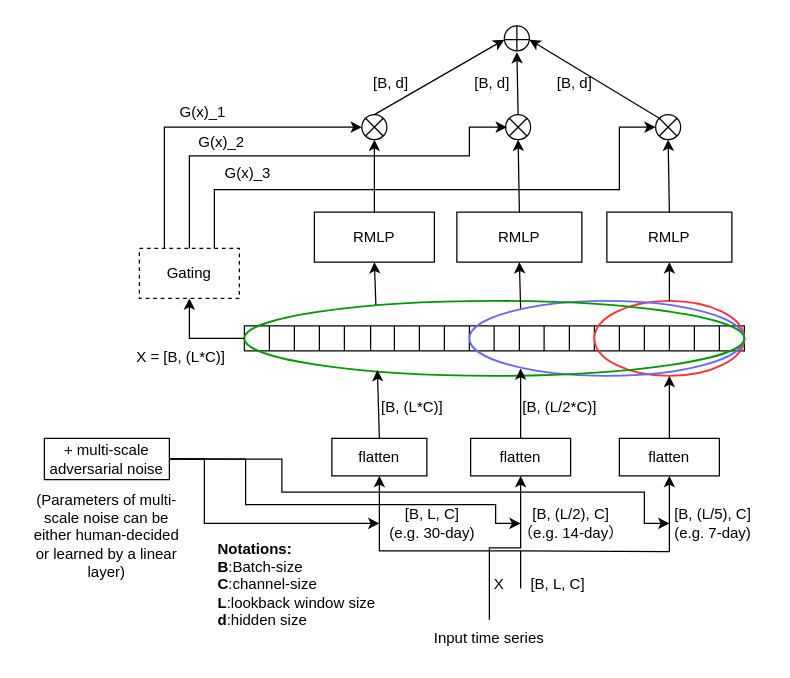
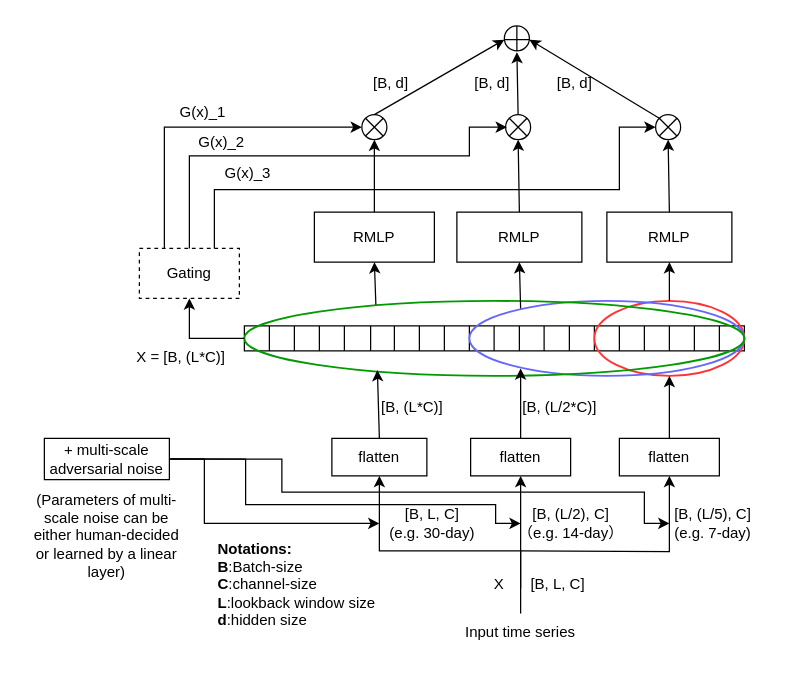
- <mxCell id="71" value="Input time series" style="text;html=1;strokeColor=none;fillColor=none;align=center;verticalAlign=middle;whiteSpace=wrap;rounded=0;" vertex="1" parent="1"><mxGeometry x="306" y="495" width="170" height="30" as="geometry" /></mxCell>
+ <mxCell id="71" value="Input time series" style="text;html=1;strokeColor=none;fillColor=none;align=center;verticalAlign=middle;whiteSpace=wrap;rounded=0;" vertex="1" parent="1"><mxGeometry x="331" y="490" width="170" height="30" as="geometry" /></mxCell>
